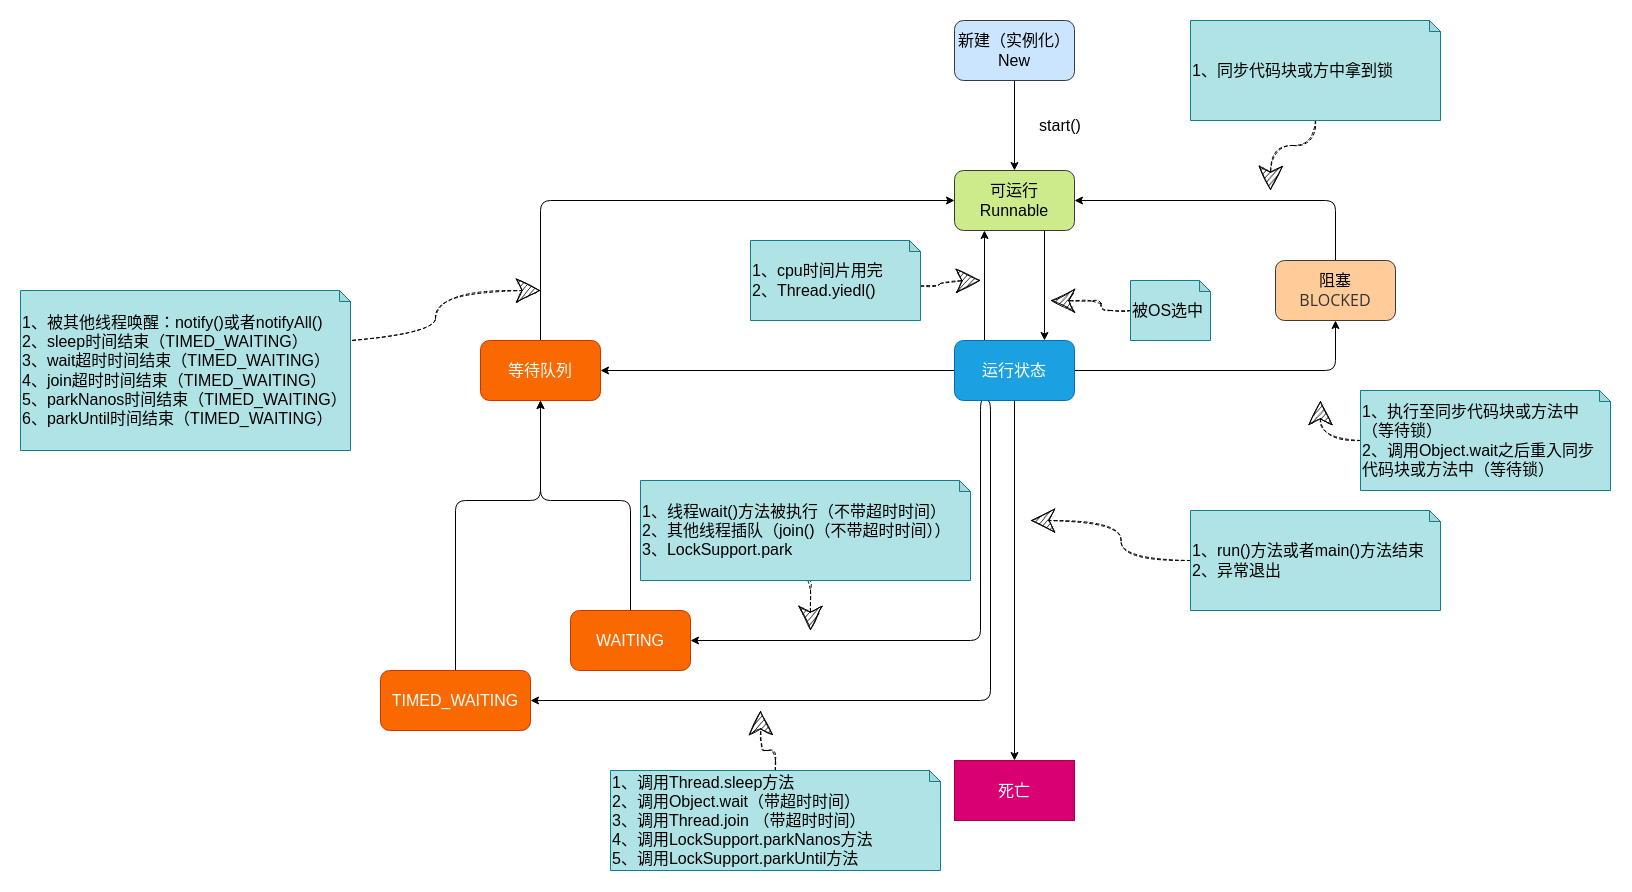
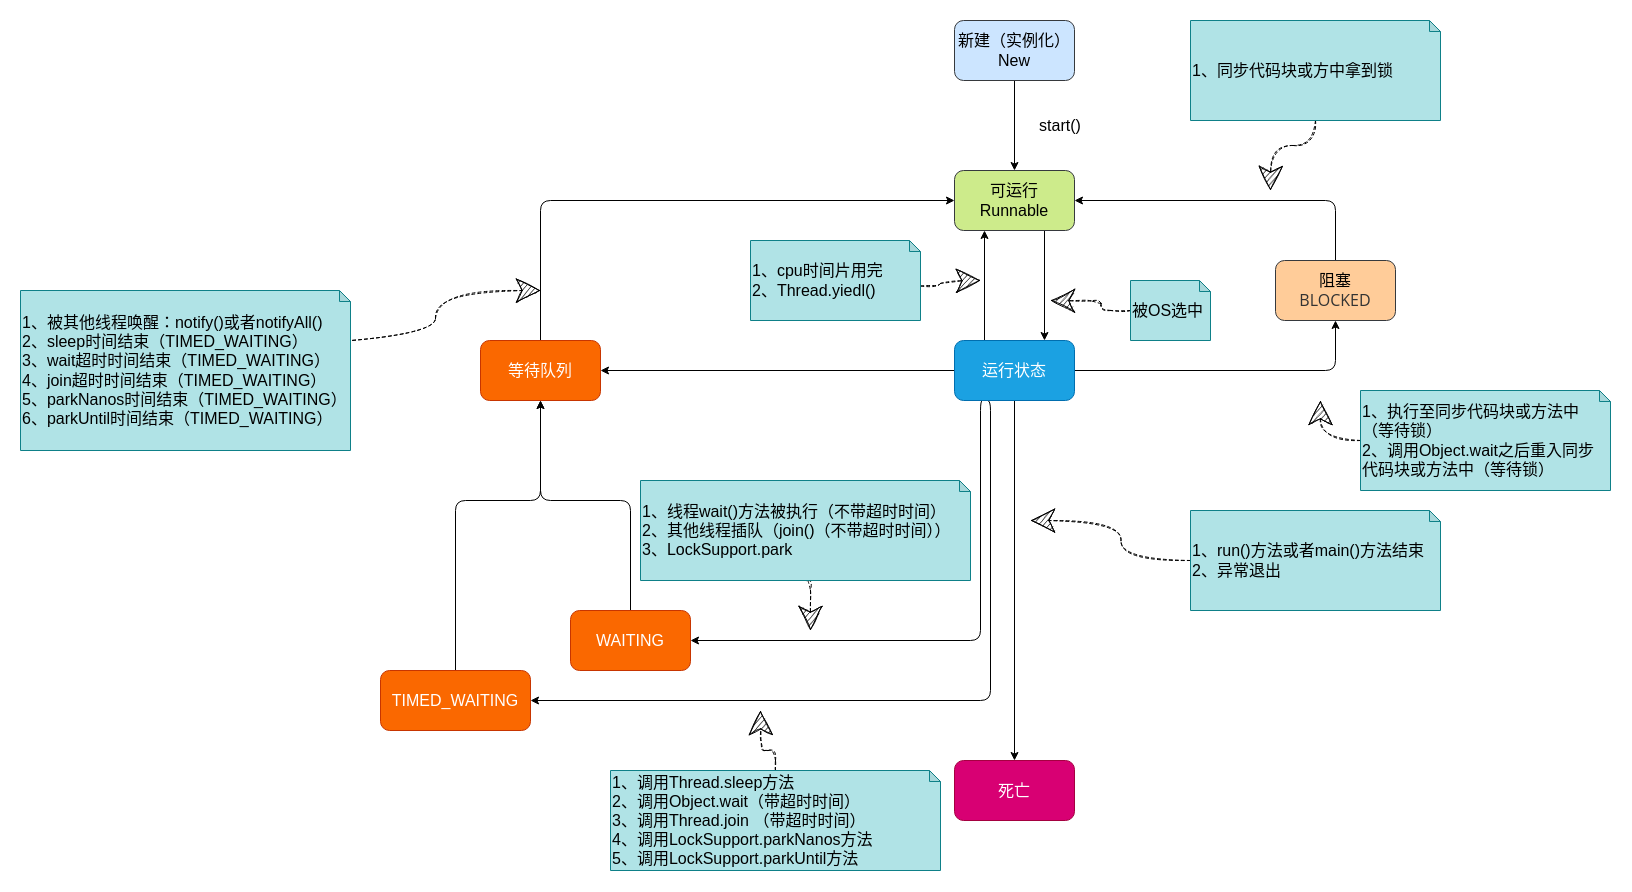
- <mxCell id="15" value="死亡&lt;br&gt;" style="whiteSpace=wrap;html=1;fontSize=16;fillColor=#d80073;fontColor=#ffffff;strokeColor=#A50040;rounded=0;" parent="1" vertex="1"><mxGeometry x="954" y="760" width="120" height="60" as="geometry" /></mxCell>
+ <mxCell id="15" value="死亡&lt;br&gt;" style="rounded=1;whiteSpace=wrap;html=1;fontSize=16;fillColor=#d80073;fontColor=#ffffff;strokeColor=#A50040;" parent="1" vertex="1"><mxGeometry x="954" y="760" width="120" height="60" as="geometry" /></mxCell>
